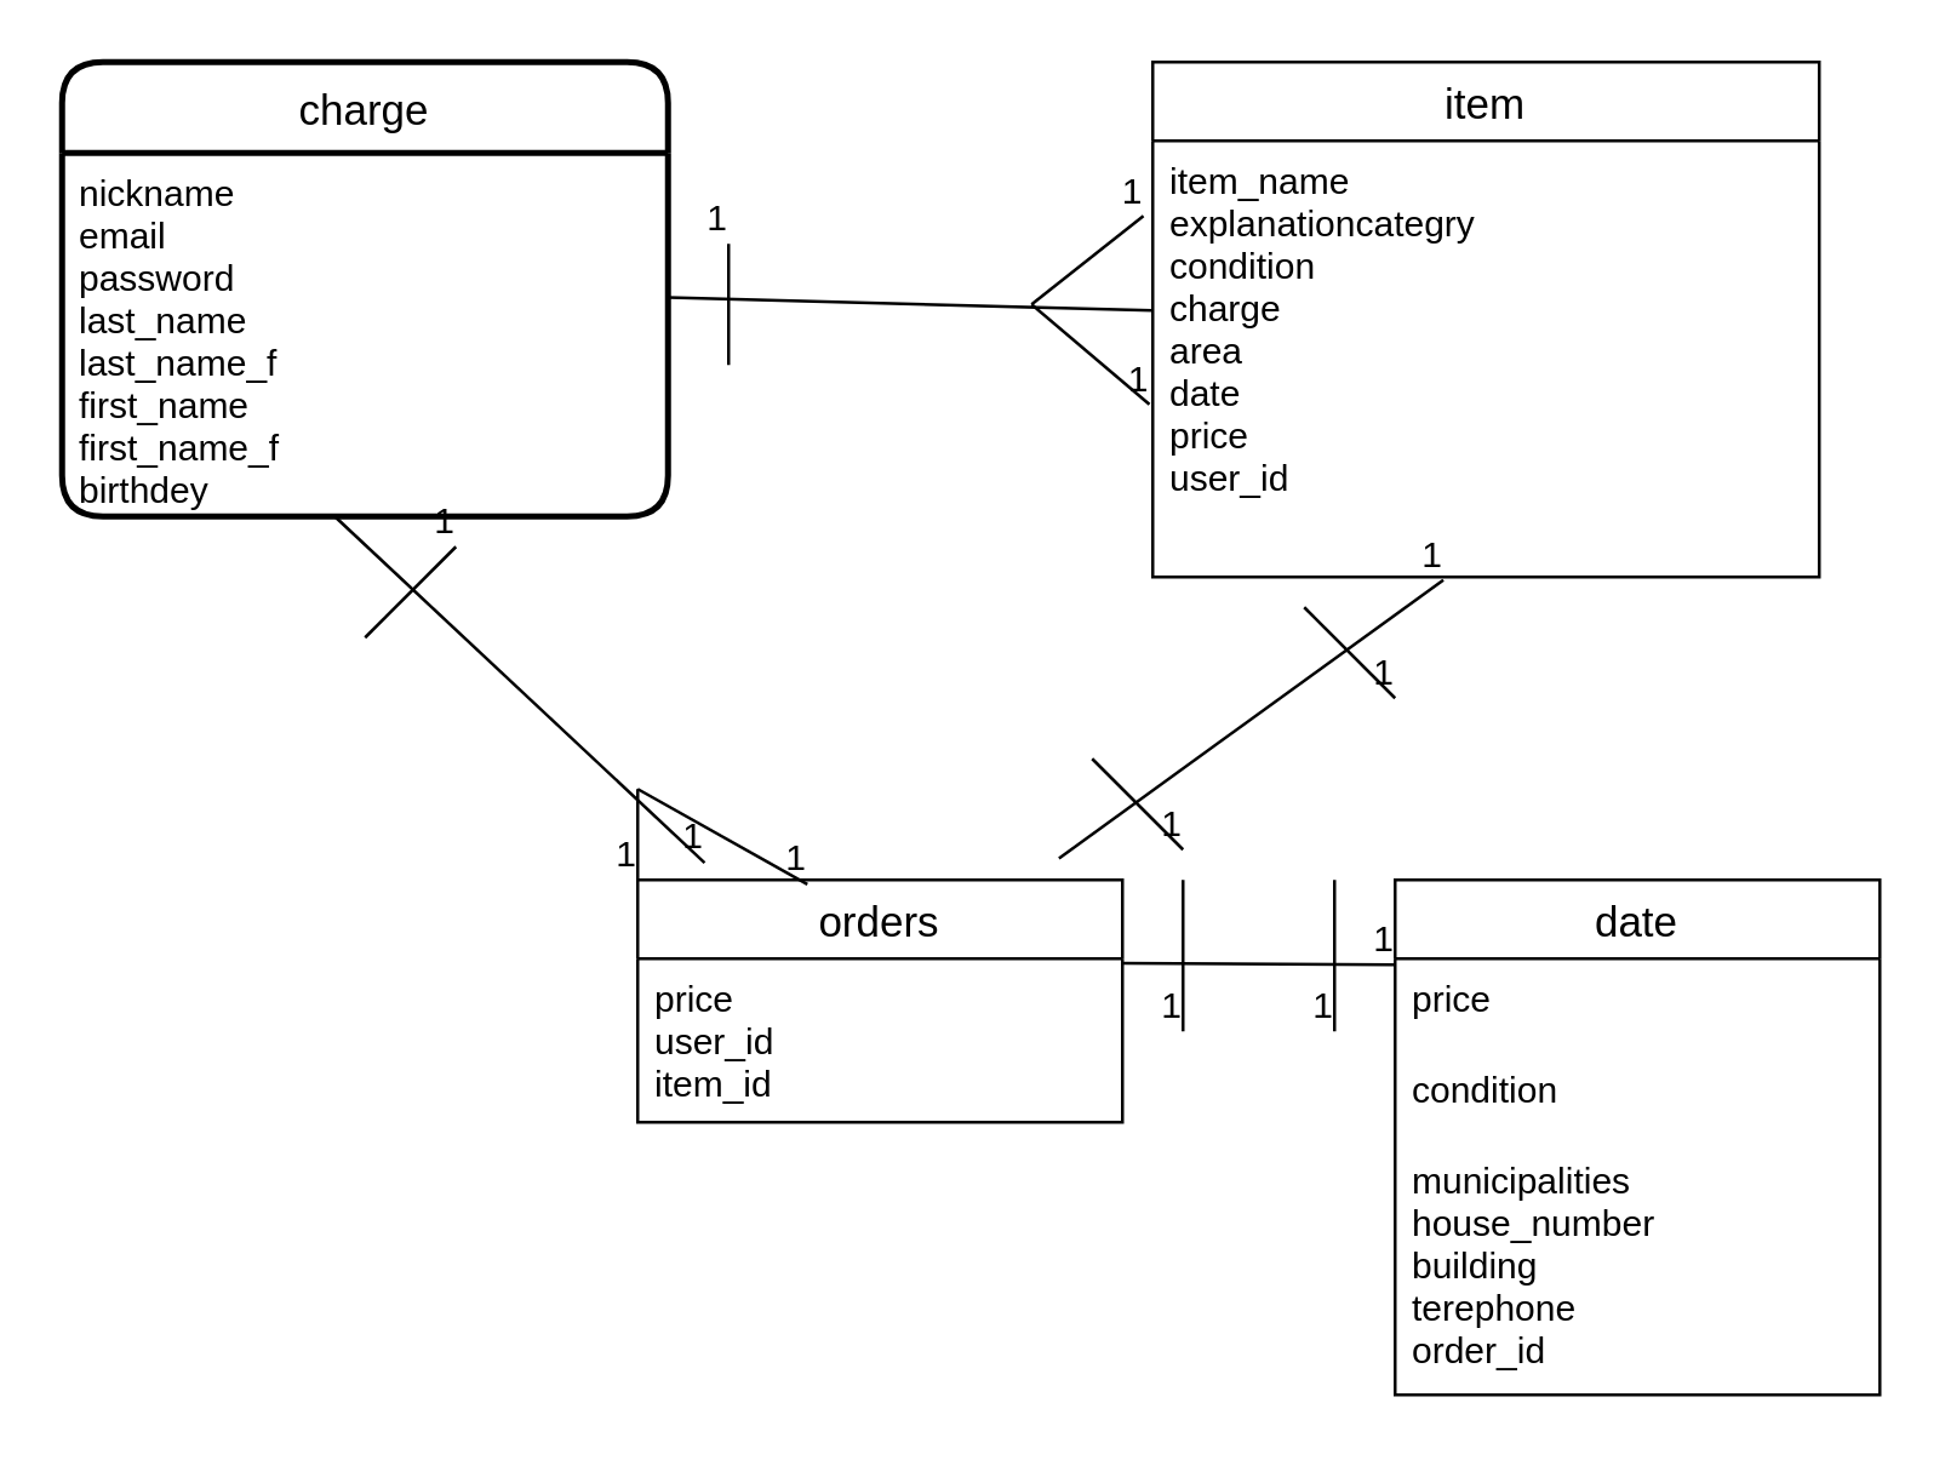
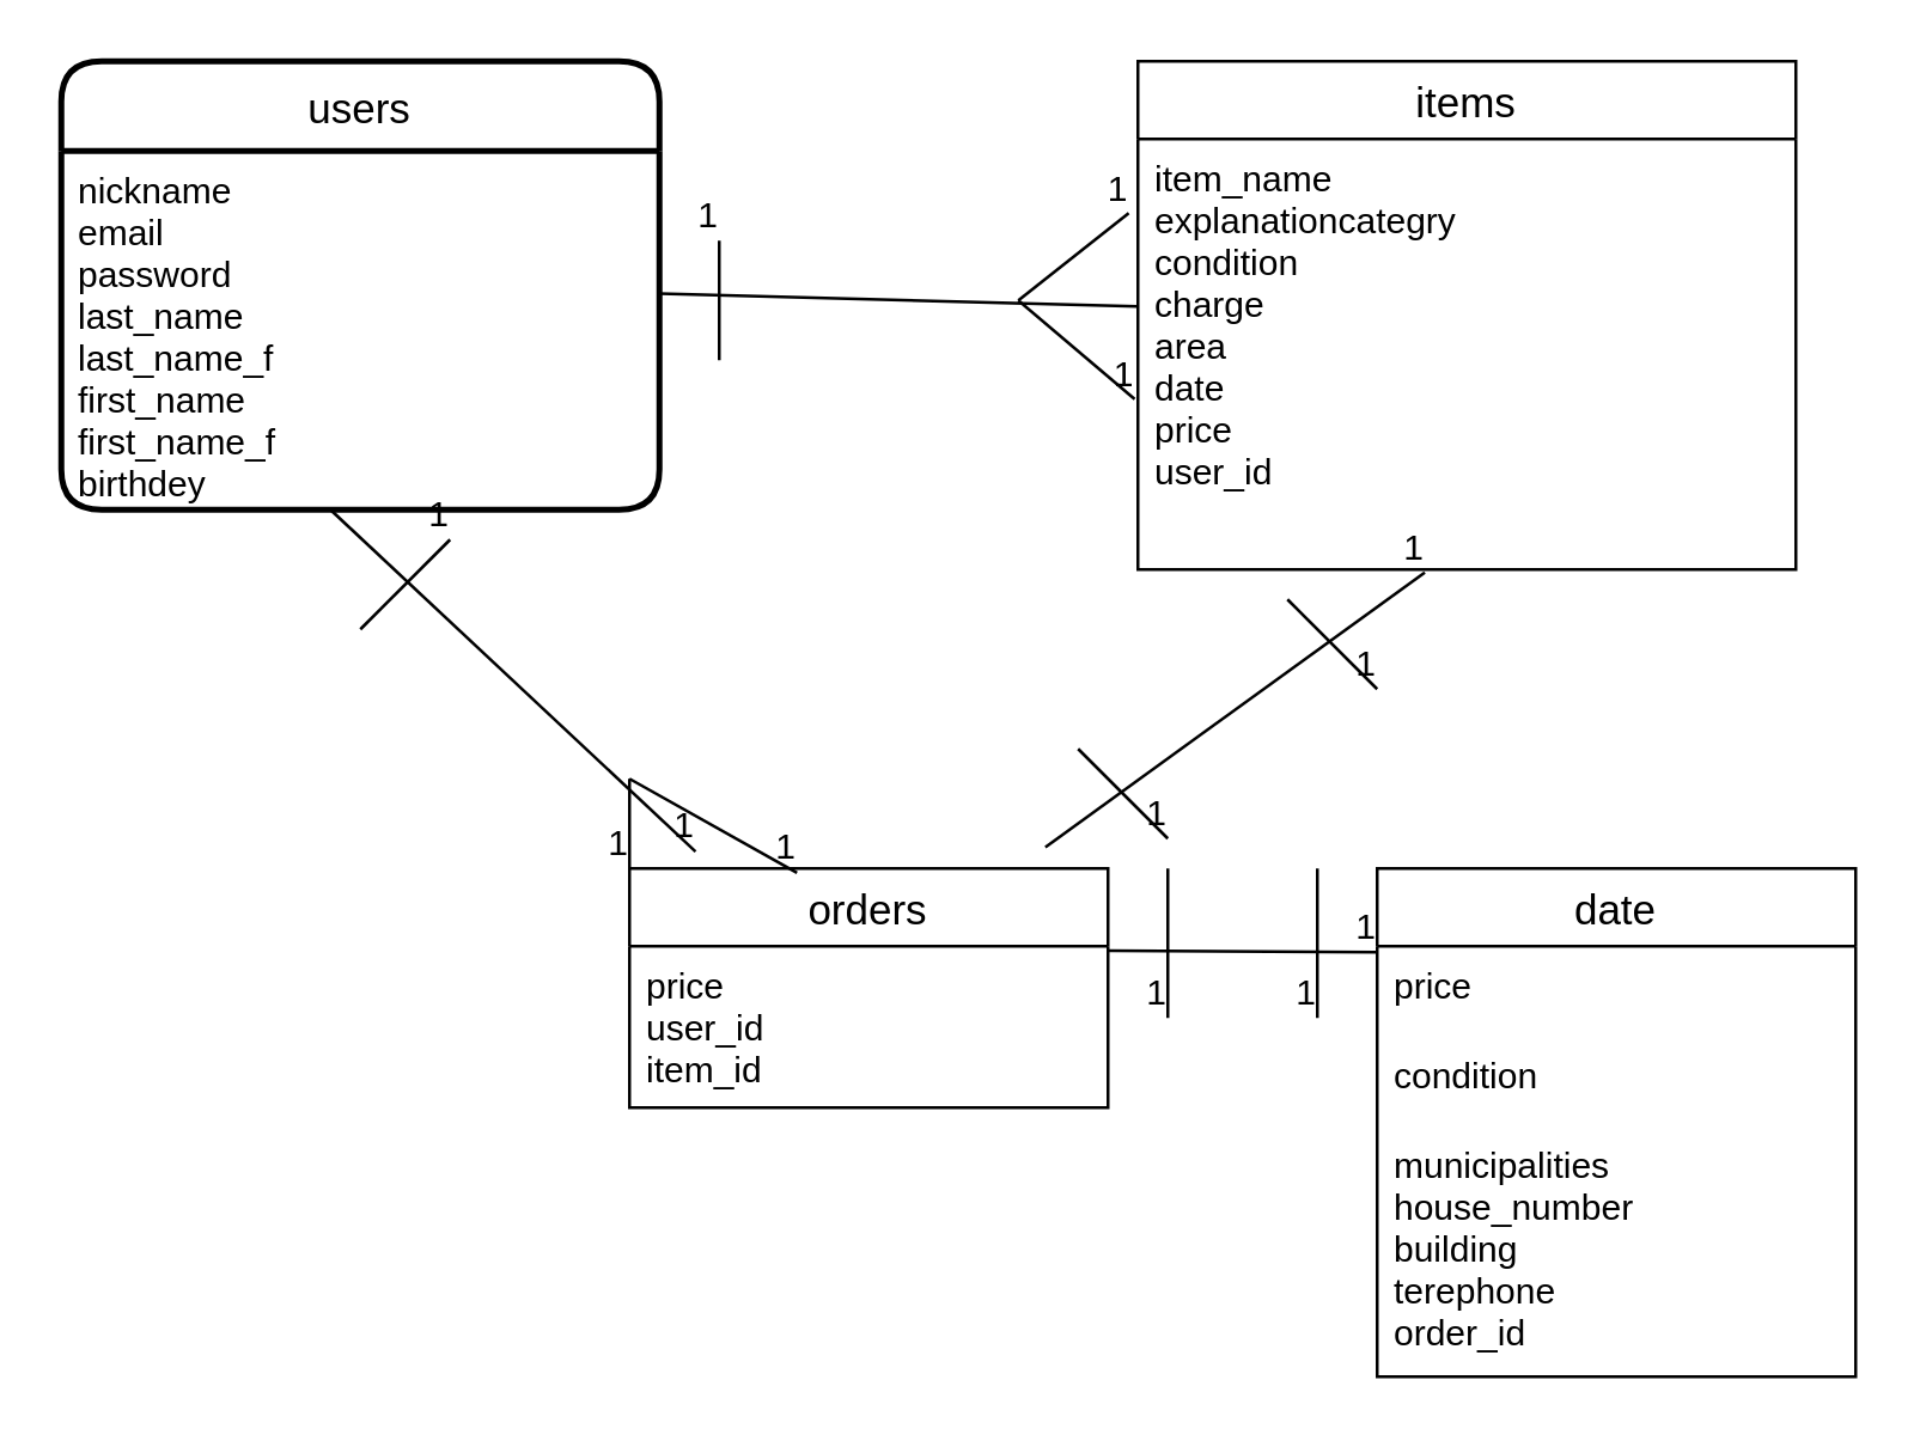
- <mxCell id="5" value="item" style="swimlane;fontStyle=0;childLayout=stackLayout;horizontal=1;startSize=26;horizontalStack=0;resizeParent=1;resizeParentMax=0;resizeLast=0;collapsible=1;marginBottom=0;align=center;fontSize=14;" parent="1" vertex="1"><mxGeometry x="380" y="20" width="220" height="170" as="geometry" /></mxCell>
+ <mxCell id="5" value="items" style="swimlane;fontStyle=0;childLayout=stackLayout;horizontal=1;startSize=26;horizontalStack=0;resizeParent=1;resizeParentMax=0;resizeLast=0;collapsible=1;marginBottom=0;align=center;fontSize=14;" parent="1" vertex="1"><mxGeometry x="380" y="20" width="220" height="170" as="geometry" /></mxCell>
- <mxCell id="3" value="charge" style="swimlane;childLayout=stackLayout;horizontal=1;startSize=30;horizontalStack=0;rounded=1;fontSize=14;fontStyle=0;strokeWidth=2;resizeParent=0;resizeLast=1;shadow=0;dashed=0;align=center;" parent="1" vertex="1"><mxGeometry x="20" y="20" width="200" height="150" as="geometry" /></mxCell>
+ <mxCell id="3" value="users" style="swimlane;childLayout=stackLayout;horizontal=1;startSize=30;horizontalStack=0;rounded=1;fontSize=14;fontStyle=0;strokeWidth=2;resizeParent=0;resizeLast=1;shadow=0;dashed=0;align=center;" parent="1" vertex="1"><mxGeometry x="20" y="20" width="200" height="150" as="geometry" /></mxCell>
